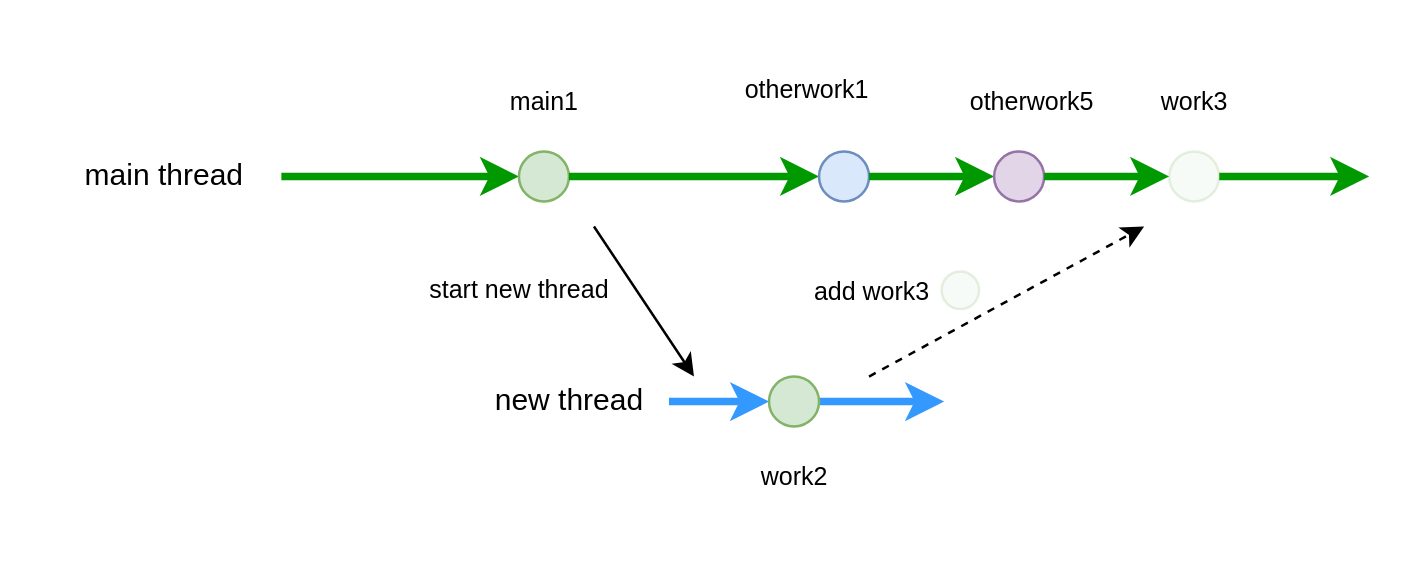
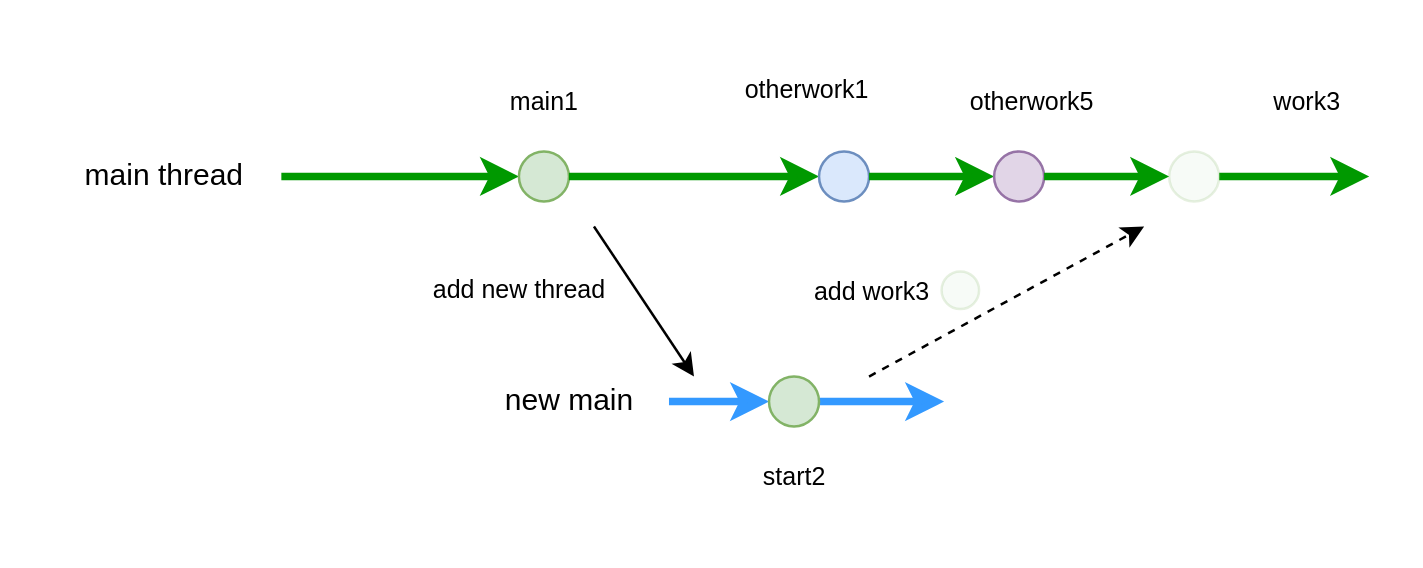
- <mxCell id="25" value="work3" style="text;html=1;align=center;verticalAlign=middle;resizable=0;points=[];autosize=1;strokeColor=none;fillColor=none;fontSize=10;" parent="1" vertex="1"><mxGeometry x="452" y="25" width="50" height="30" as="geometry" /></mxCell>
+ <mxCell id="25" value="work3" style="text;html=1;align=center;verticalAlign=middle;resizable=0;points=[];autosize=1;strokeColor=none;fillColor=none;fontSize=10;" parent="1" vertex="1"><mxGeometry x="497" y="25" width="50" height="30" as="geometry" /></mxCell>
- <mxCell id="12" value="start new thread" style="text;html=1;align=center;verticalAlign=middle;resizable=0;points=[];autosize=1;strokeColor=none;fillColor=none;fontSize=10;" parent="1" vertex="1"><mxGeometry x="157" y="100" width="100" height="30" as="geometry" /></mxCell>
+ <mxCell id="12" value="add new thread" style="text;html=1;align=center;verticalAlign=middle;resizable=0;points=[];autosize=1;strokeColor=none;fillColor=none;fontSize=10;" parent="1" vertex="1"><mxGeometry x="157" y="100" width="100" height="30" as="geometry" /></mxCell>
- <mxCell id="7" value="new thread" style="text;html=1;align=center;verticalAlign=middle;resizable=0;points=[];autosize=1;strokeColor=none;fillColor=none;fontSize=12;fontStyle=0" parent="1" vertex="1"><mxGeometry x="187" y="145" width="80" height="30" as="geometry" /></mxCell>
+ <mxCell id="7" value="new main" style="text;html=1;align=center;verticalAlign=middle;resizable=0;points=[];autosize=1;strokeColor=none;fillColor=none;fontSize=12;fontStyle=0" parent="1" vertex="1"><mxGeometry x="187" y="145" width="80" height="30" as="geometry" /></mxCell>
- <mxCell id="13" value="work2" style="text;html=1;align=center;verticalAlign=middle;resizable=0;points=[];autosize=1;strokeColor=none;fillColor=none;fontSize=10;" parent="1" vertex="1"><mxGeometry x="292" y="175" width="50" height="30" as="geometry" /></mxCell>
+ <mxCell id="13" value="start2" style="text;html=1;align=center;verticalAlign=middle;resizable=0;points=[];autosize=1;strokeColor=none;fillColor=none;fontSize=10;" parent="1" vertex="1"><mxGeometry x="292" y="175" width="50" height="30" as="geometry" /></mxCell>
